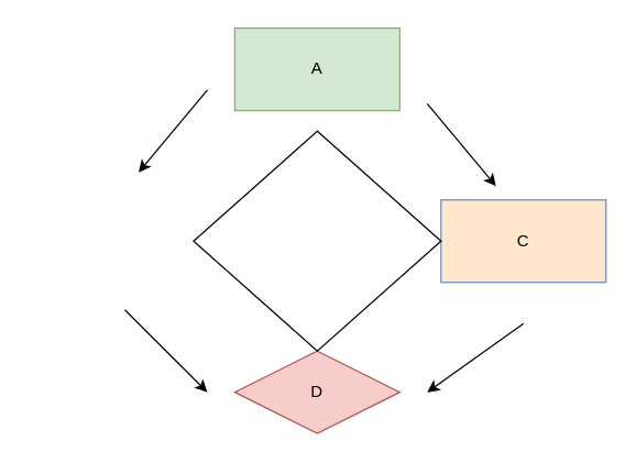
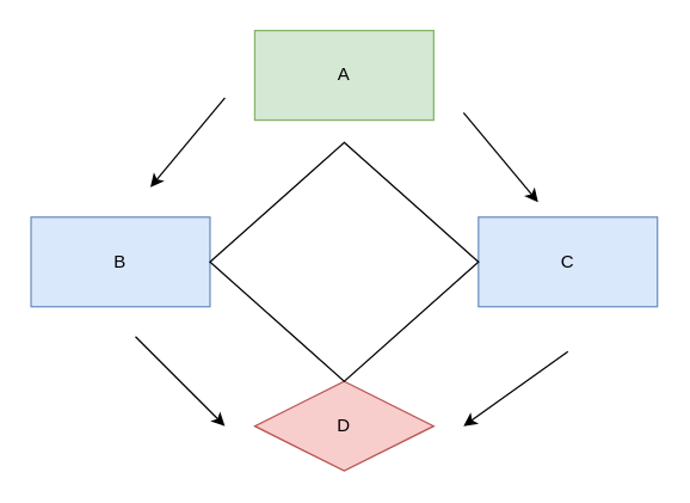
+ <mxCell id="4" value="B" style="rounded=0;whiteSpace=wrap;html=1;fillColor=#dae8fc;strokeColor=#6c8ebf;" vertex="1" parent="1"><mxGeometry x="20" y="145" width="120" height="60" as="geometry" /></mxCell>
- <mxCell id="3" value="C" style="rounded=0;whiteSpace=wrap;html=1;fillColor=#ffe6cc;strokeColor=#6c8ebf;" vertex="1" parent="1"><mxGeometry x="320" y="145" width="120" height="60" as="geometry" /></mxCell>
+ <mxCell id="3" value="C" style="rounded=0;whiteSpace=wrap;html=1;fillColor=#dae8fc;strokeColor=#6c8ebf;" vertex="1" parent="1"><mxGeometry x="320" y="145" width="120" height="60" as="geometry" /></mxCell>
